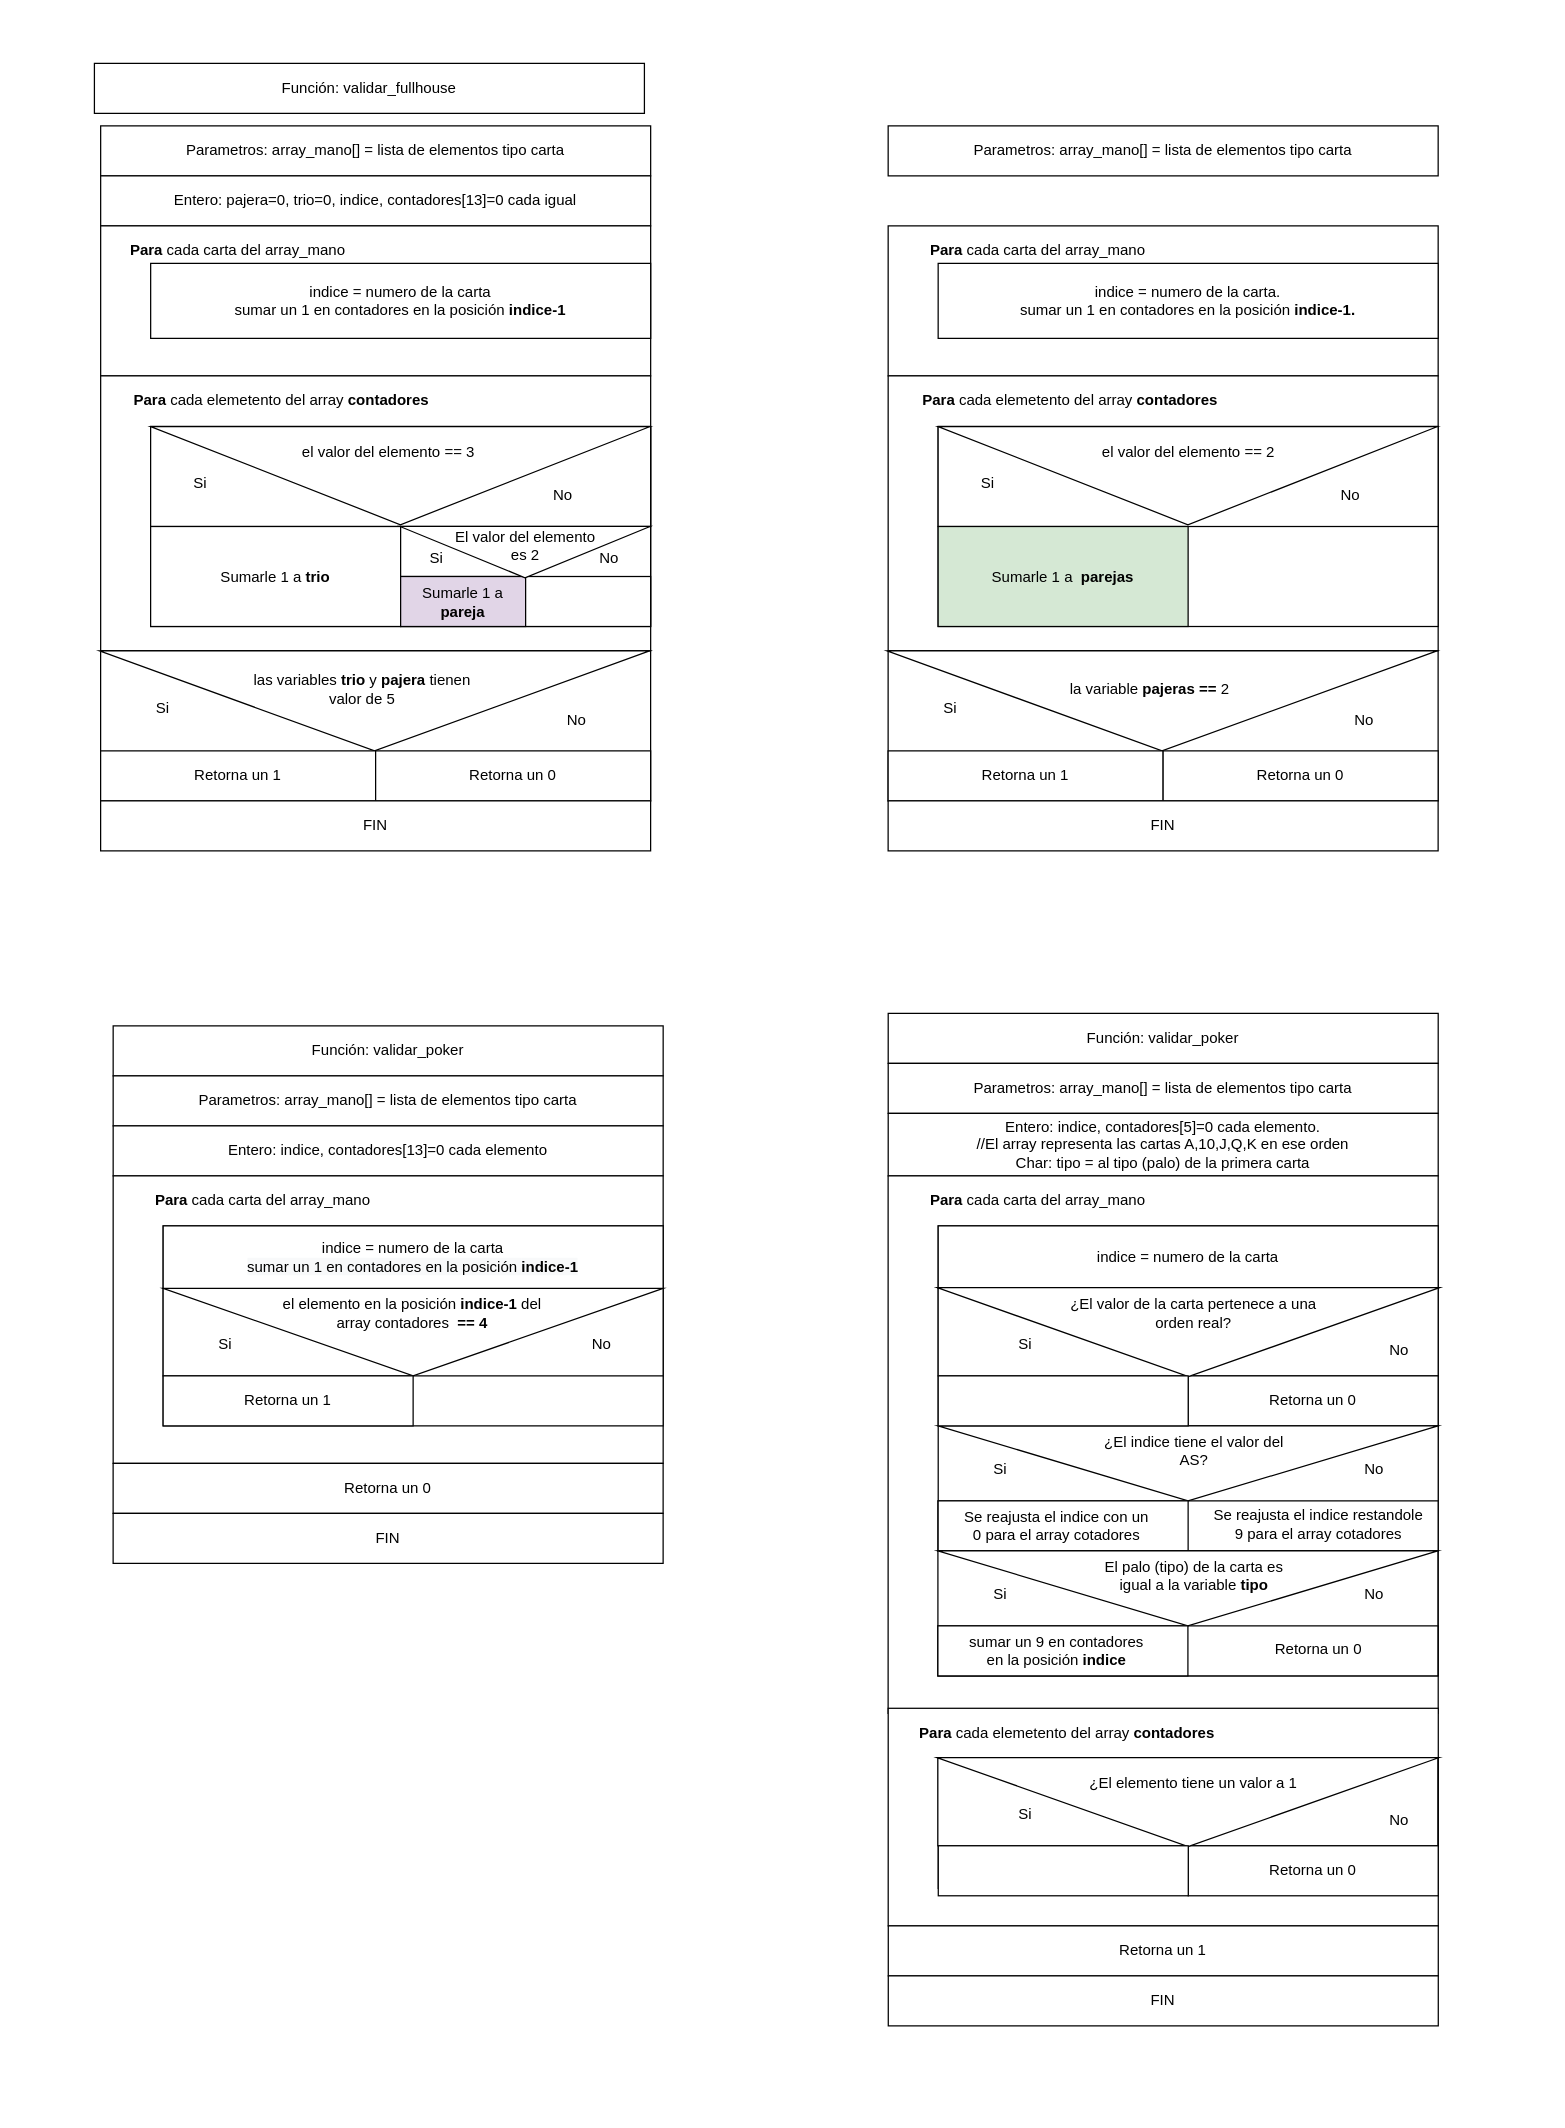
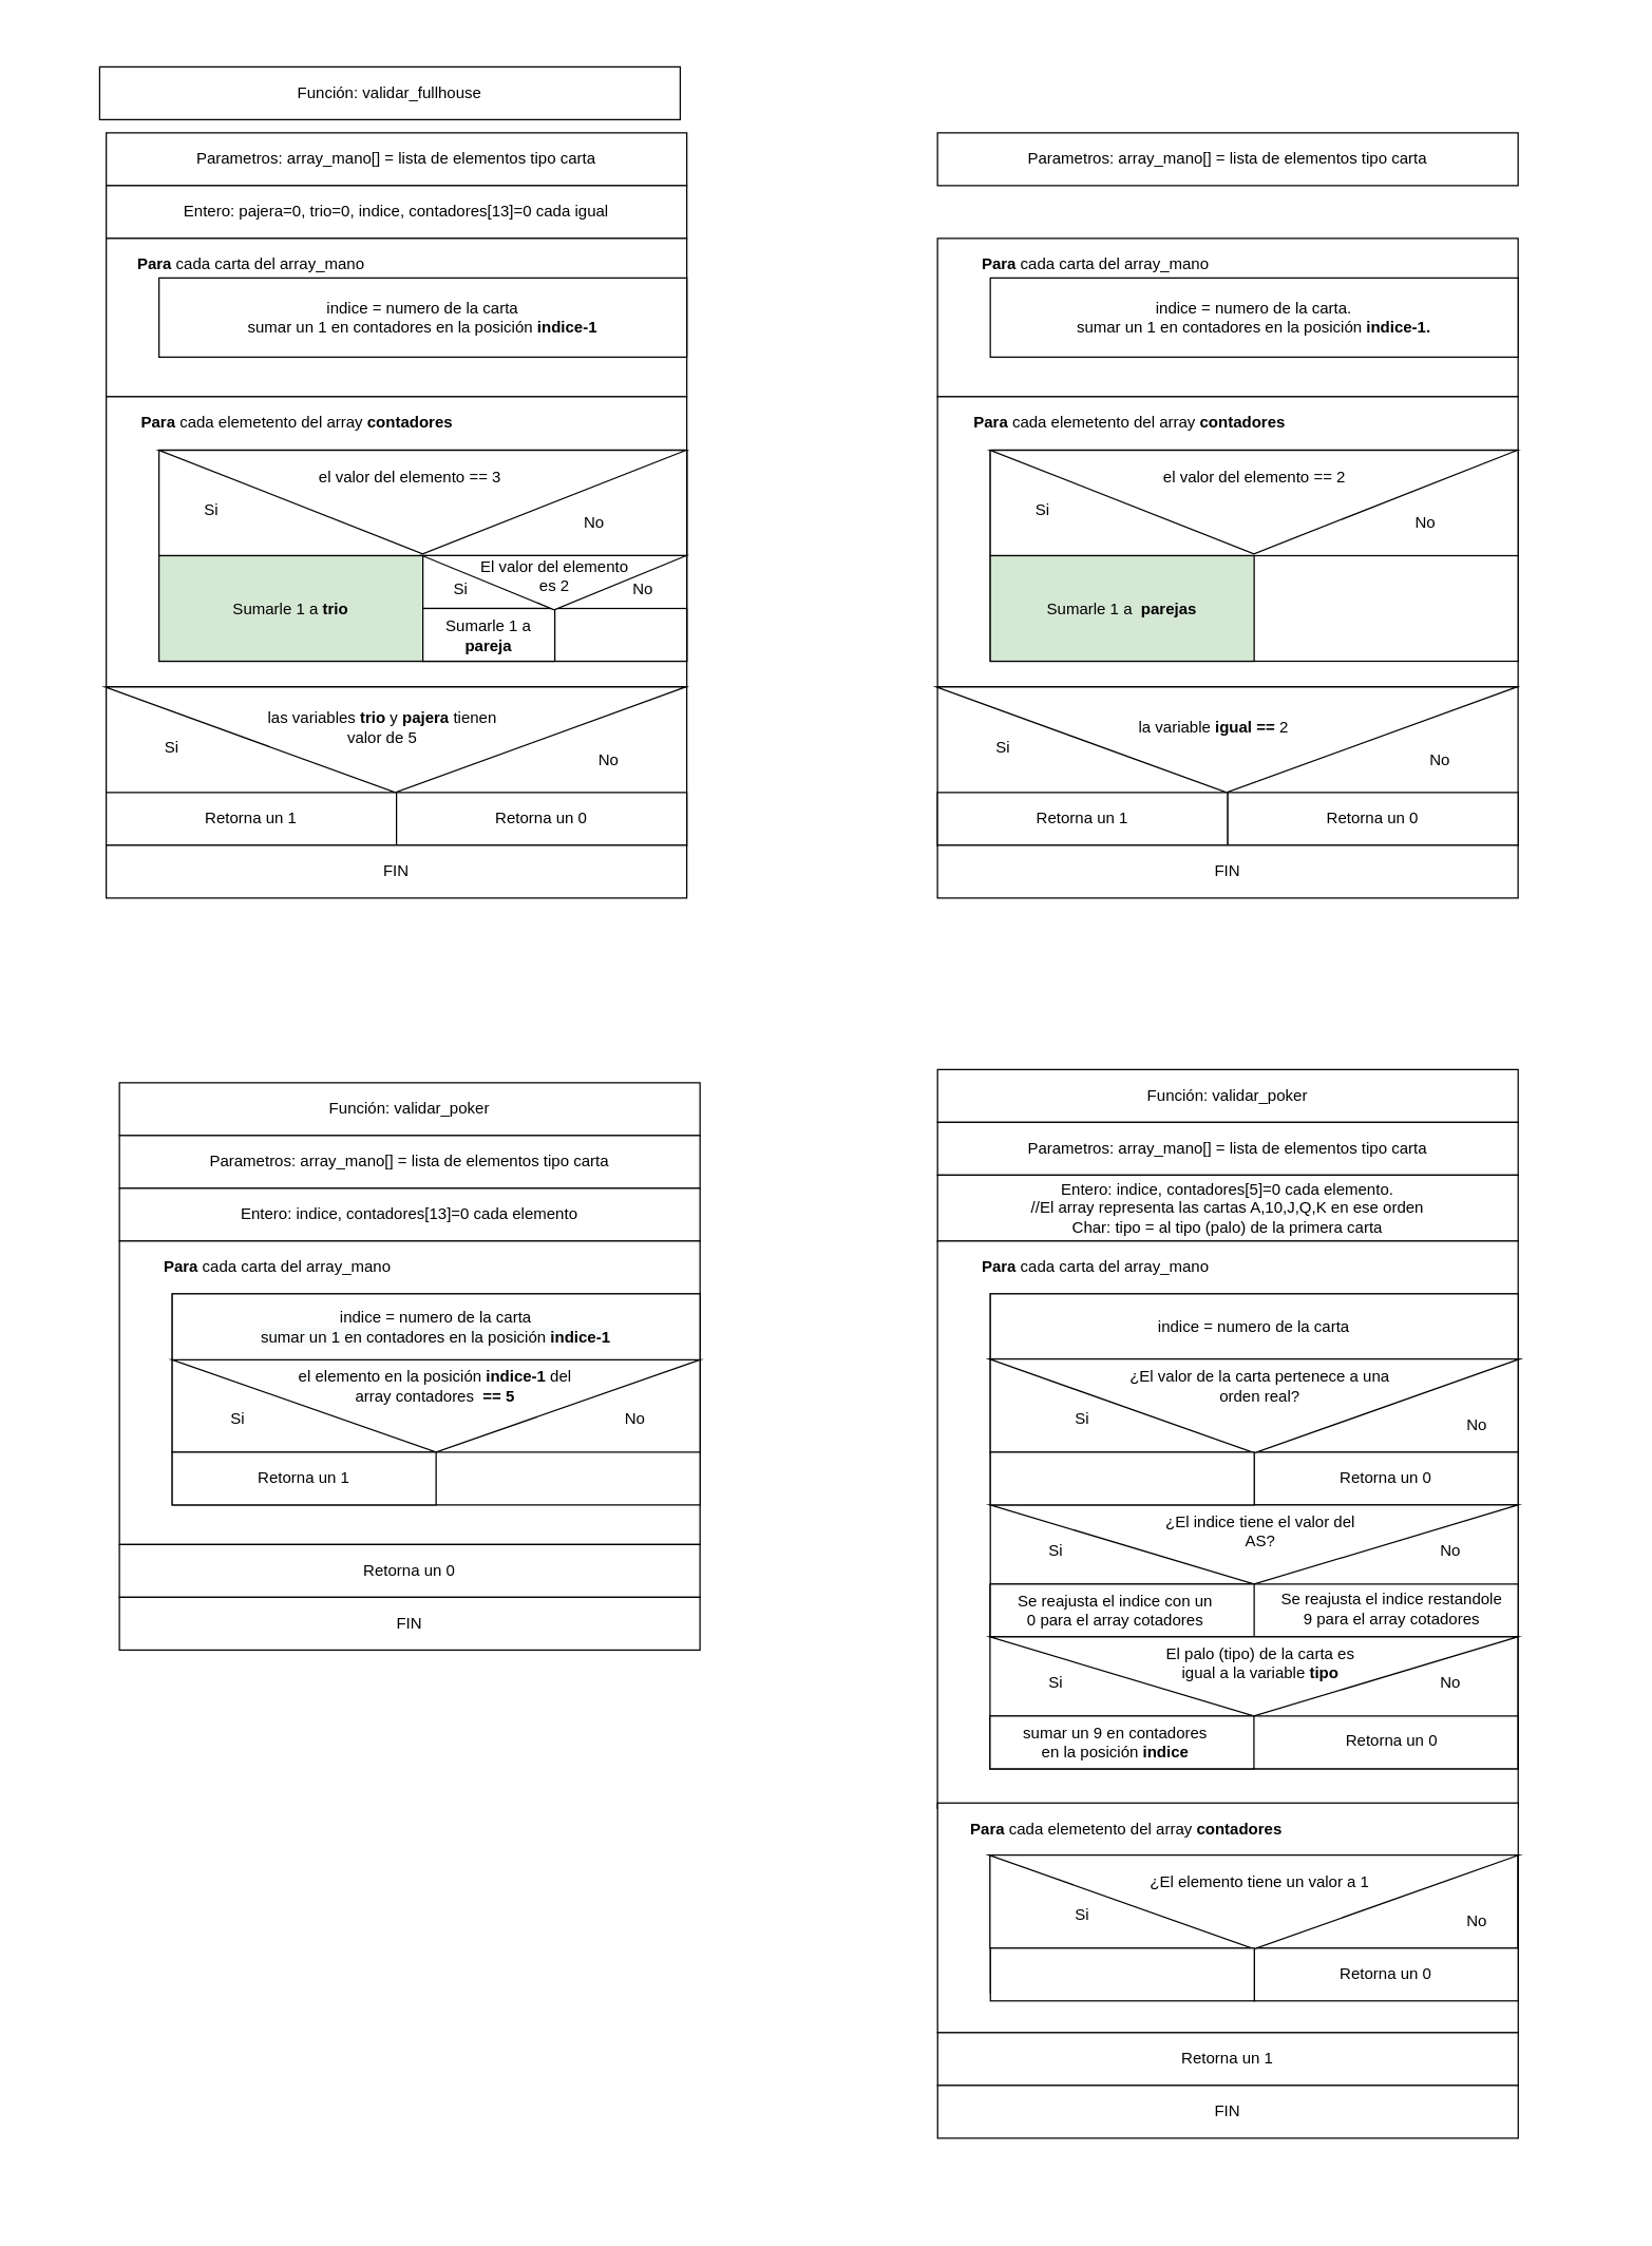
- <mxCell id="15" value="Sumarle 1 a &lt;b&gt;trio&lt;/b&gt;" style="rounded=0;whiteSpace=wrap;html=1;" parent="1" vertex="1"><mxGeometry x="120" y="420.5" width="200" height="80" as="geometry" /></mxCell>
+ <mxCell id="15" value="Sumarle 1 a &lt;b&gt;trio&lt;/b&gt;" style="rounded=0;whiteSpace=wrap;html=1;fillColor=#d5e8d4;" parent="1" vertex="1"><mxGeometry x="120" y="420.5" width="200" height="80" as="geometry" /></mxCell>
- <mxCell id="17" value="Sumarle 1 a &lt;b&gt;pareja&lt;/b&gt;" style="rounded=0;whiteSpace=wrap;html=1;fillColor=#e1d5e7;" parent="1" vertex="1"><mxGeometry x="320" y="460.5" width="100" height="40" as="geometry" /></mxCell>
+ <mxCell id="17" value="Sumarle 1 a &lt;b&gt;pareja&lt;/b&gt;" style="rounded=0;whiteSpace=wrap;html=1;" parent="1" vertex="1"><mxGeometry x="320" y="460.5" width="100" height="40" as="geometry" /></mxCell>
- <mxCell id="48" value="la variable&amp;nbsp;&lt;b&gt;pajeras ==&amp;nbsp;&lt;/b&gt;2" style="text;html=1;strokeColor=none;fillColor=none;align=center;verticalAlign=middle;whiteSpace=wrap;rounded=0;" parent="1" vertex="1"><mxGeometry x="830" y="540.5" width="178.67" height="20" as="geometry" /></mxCell>
+ <mxCell id="48" value="la variable&amp;nbsp;&lt;b&gt;igual ==&amp;nbsp;&lt;/b&gt;2" style="text;html=1;strokeColor=none;fillColor=none;align=center;verticalAlign=middle;whiteSpace=wrap;rounded=0;" parent="1" vertex="1"><mxGeometry x="830" y="540.5" width="178.67" height="20" as="geometry" /></mxCell>
- <mxCell id="61" value="el elemento en la posición &lt;b&gt;indice-1&lt;/b&gt;&amp;nbsp;del array contadores&amp;nbsp;&lt;b&gt;&amp;nbsp;== 4&lt;/b&gt;" style="text;html=1;strokeColor=none;fillColor=none;align=center;verticalAlign=middle;whiteSpace=wrap;rounded=0;" parent="1" vertex="1"><mxGeometry x="225.37" y="1040" width="209.33" height="20" as="geometry" /></mxCell>
+ <mxCell id="61" value="el elemento en la posición &lt;b&gt;indice-1&lt;/b&gt;&amp;nbsp;del array contadores&amp;nbsp;&lt;b&gt;&amp;nbsp;== 5&lt;/b&gt;" style="text;html=1;strokeColor=none;fillColor=none;align=center;verticalAlign=middle;whiteSpace=wrap;rounded=0;" parent="1" vertex="1"><mxGeometry x="225.37" y="1040" width="209.33" height="20" as="geometry" /></mxCell>
